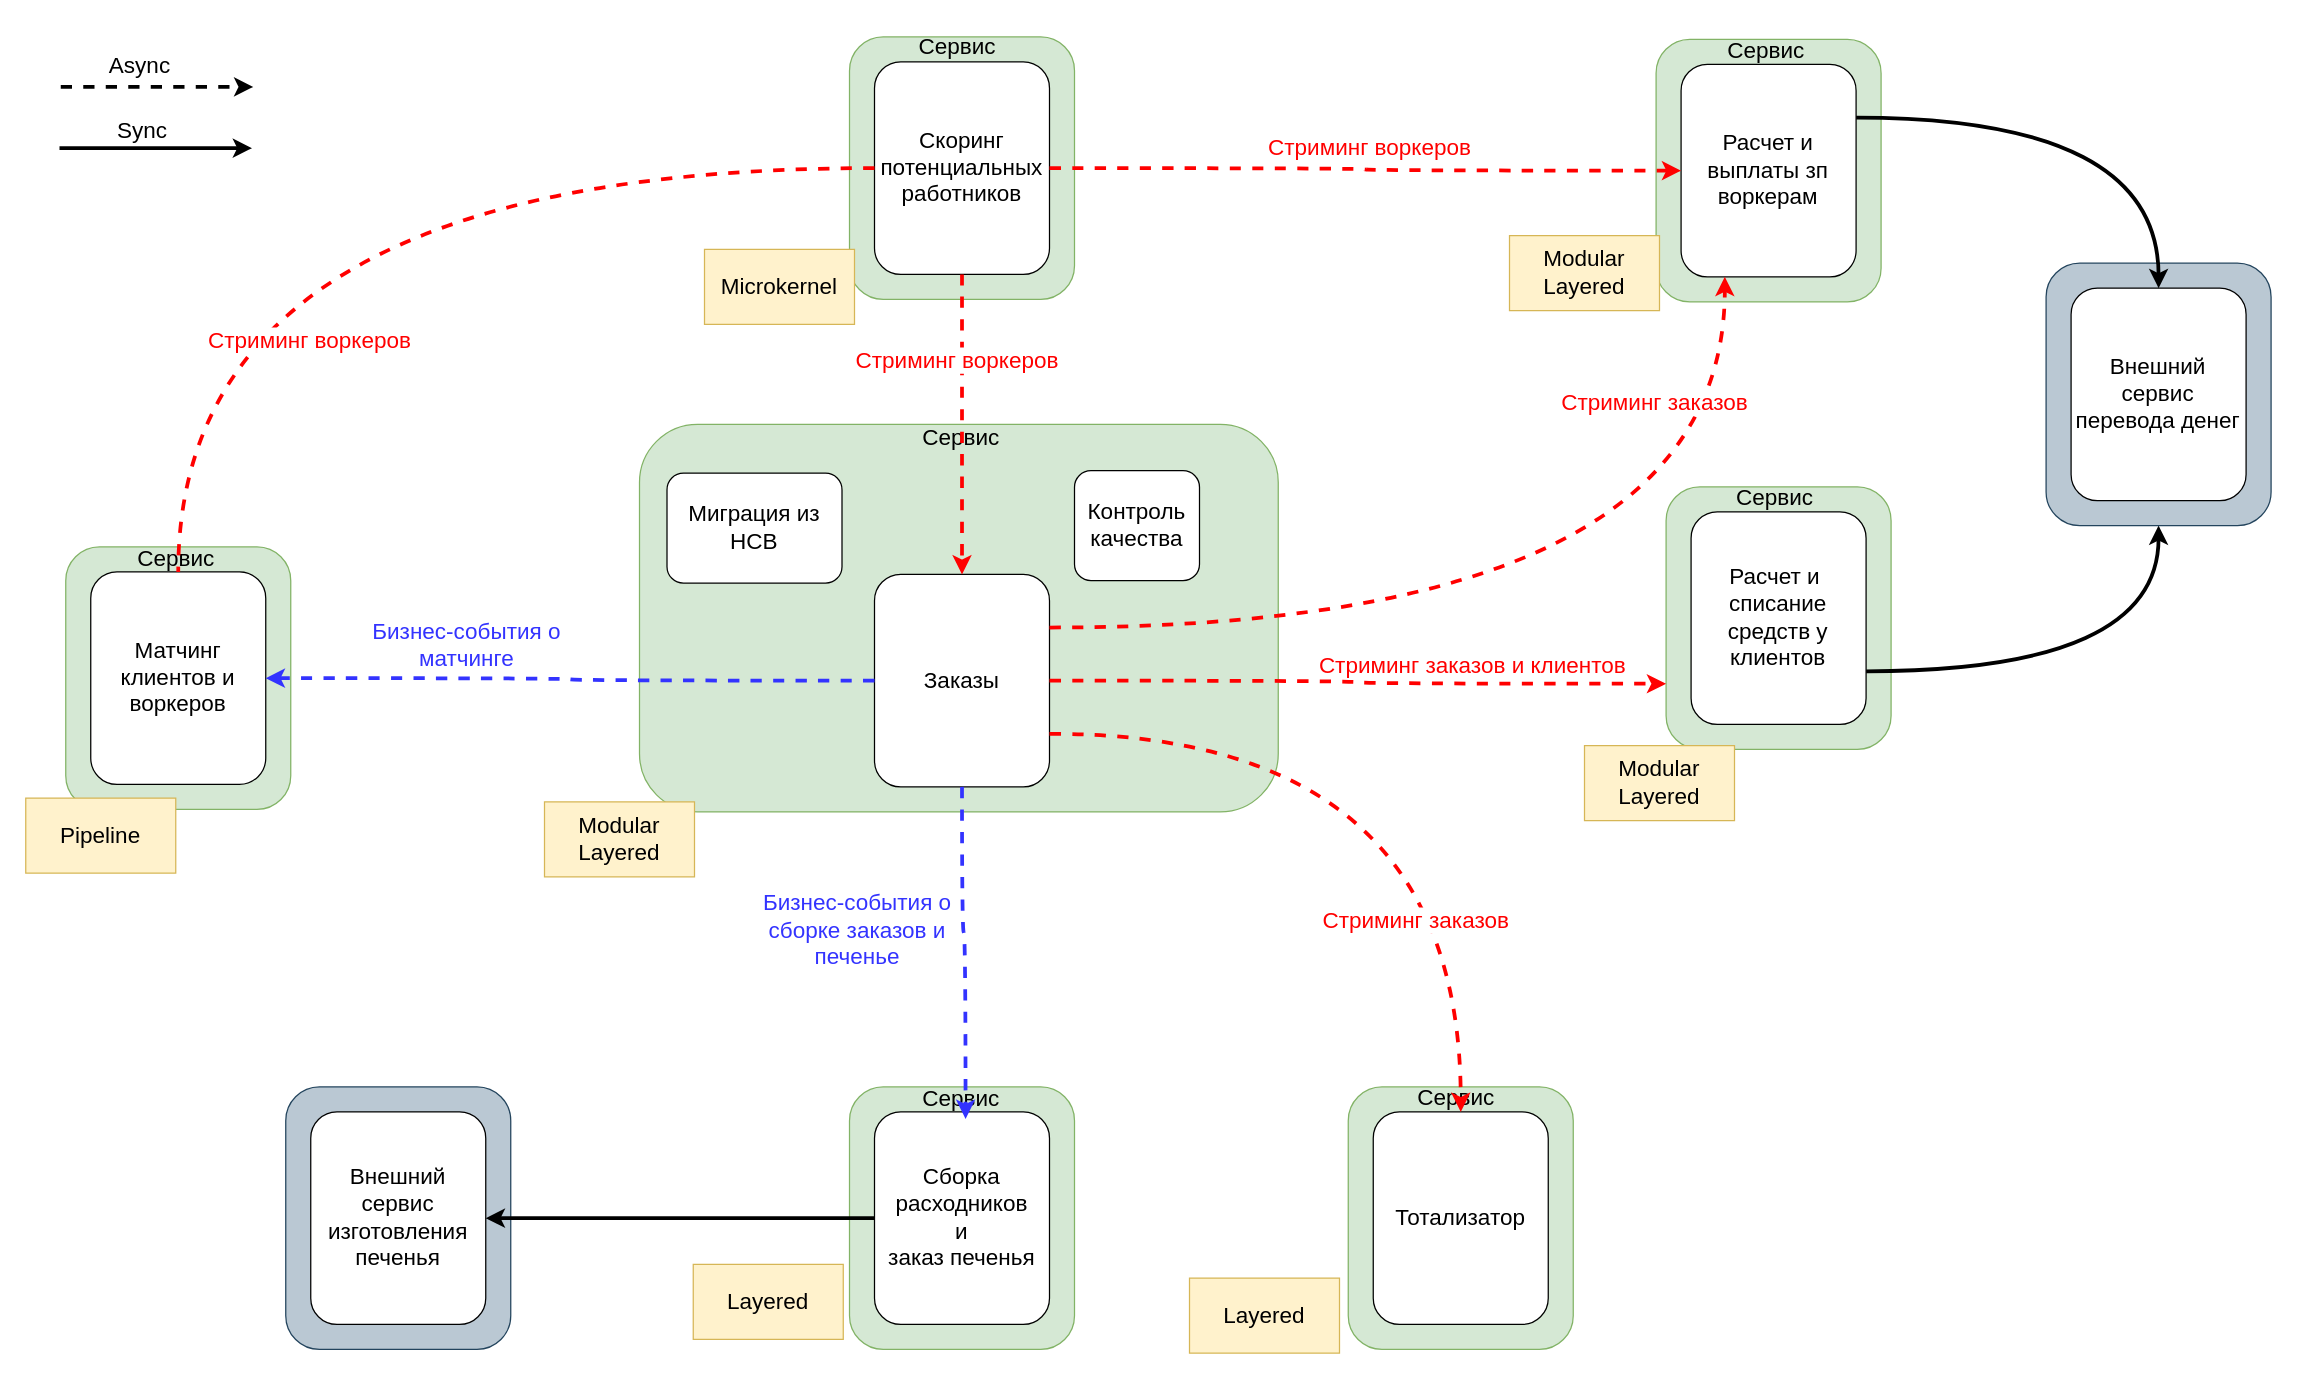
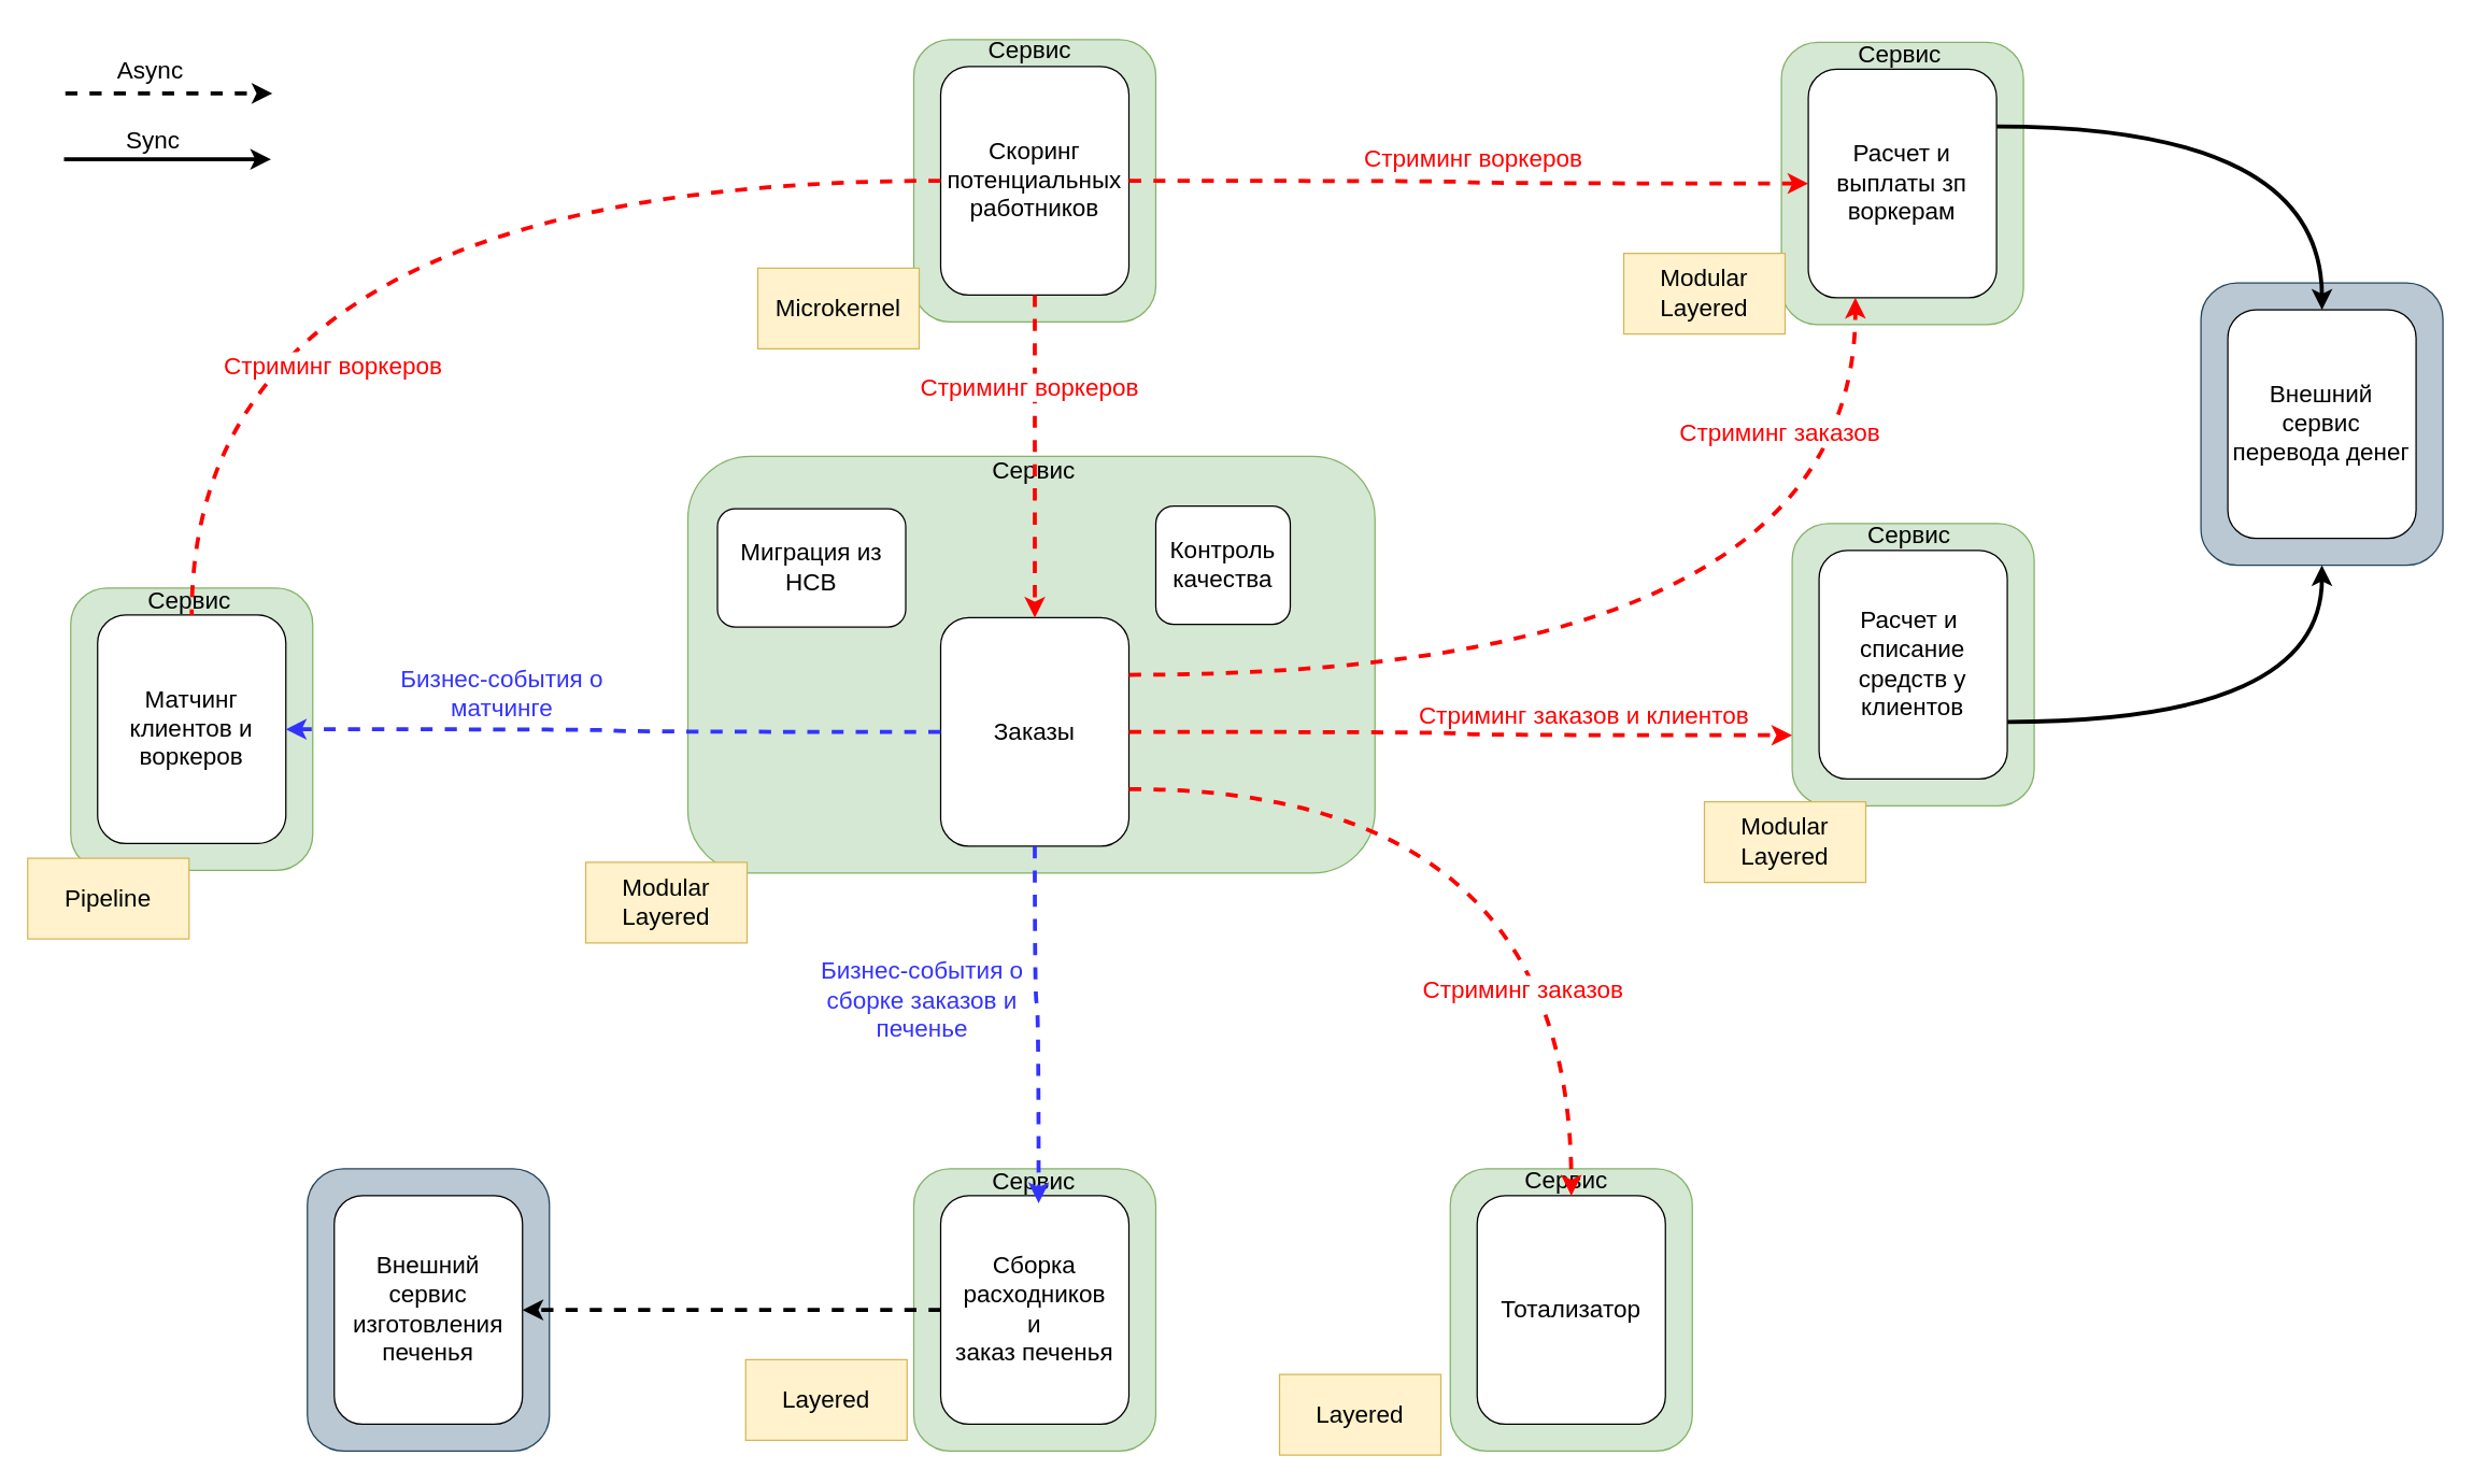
- <mxCell id="23" style="edgeStyle=orthogonalEdgeStyle;rounded=0;orthogonalLoop=1;jettySize=auto;html=1;exitX=0;exitY=0.5;exitDx=0;exitDy=0;strokeWidth=3;" parent="1" source="9" target="22" edge="1"><mxGeometry relative="1" as="geometry" /></mxCell>
+ <mxCell id="23" style="edgeStyle=orthogonalEdgeStyle;rounded=0;orthogonalLoop=1;jettySize=auto;html=1;exitX=0;exitY=0.5;exitDx=0;exitDy=0;strokeWidth=3;dashed=1;" parent="1" source="9" target="22" edge="1"><mxGeometry relative="1" as="geometry" /></mxCell>
